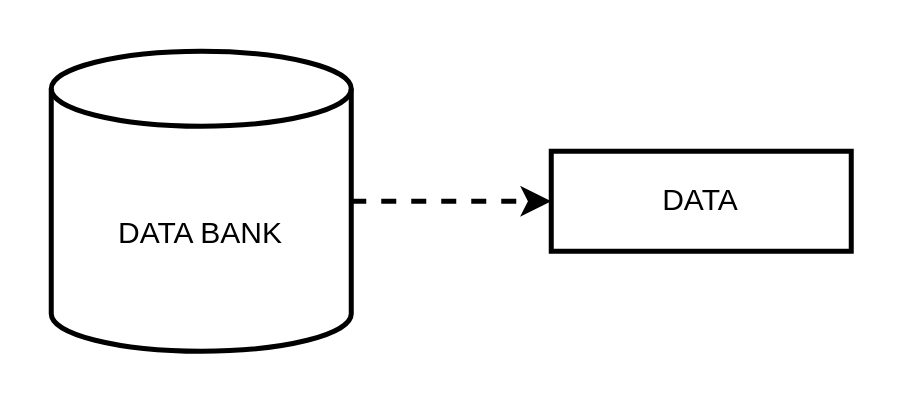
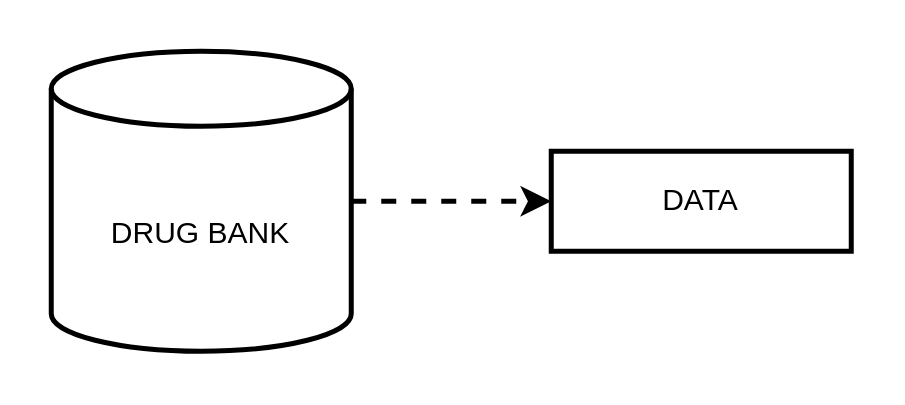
- <mxCell id="3" value="DATA BANK" style="shape=cylinder3;whiteSpace=wrap;html=1;boundedLbl=1;backgroundOutline=1;size=15;strokeWidth=2;" vertex="1" parent="1"><mxGeometry x="20" y="20" width="120" height="120" as="geometry" /></mxCell>
+ <mxCell id="3" value="DRUG BANK" style="shape=cylinder3;whiteSpace=wrap;html=1;boundedLbl=1;backgroundOutline=1;size=15;strokeWidth=2;" vertex="1" parent="1"><mxGeometry x="20" y="20" width="120" height="120" as="geometry" /></mxCell>
